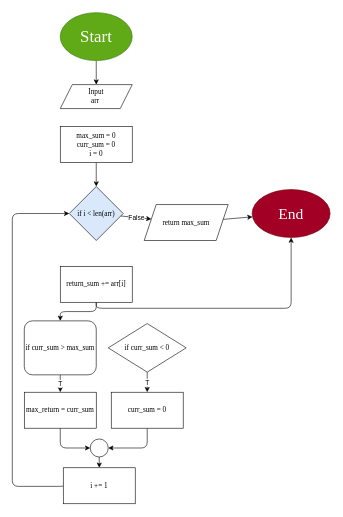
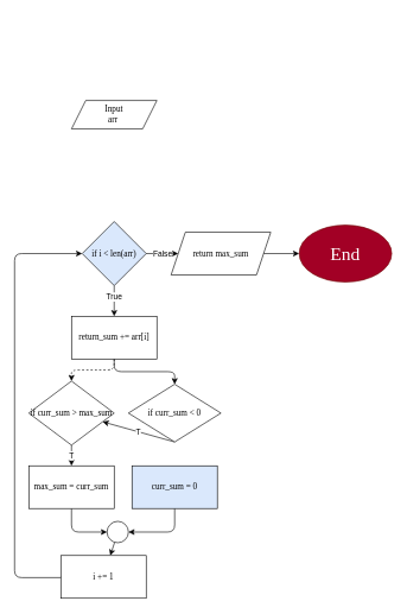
- <mxCell id="3" value="&lt;font style=&quot;font-size: 28px;&quot;&gt;Start&lt;/font&gt;" style="ellipse;whiteSpace=wrap;html=1;fontFamily=Lucida Console;fillColor=#60a917;fontColor=#FFFFFF;strokeColor=#2D7600;" parent="1" vertex="1"><mxGeometry x="100" y="20" width="120" height="80" as="geometry" /></mxCell>
- <mxCell id="2" value="" style="edgeStyle=none;html=1;" parent="1" source="3" target="5" edge="1"><mxGeometry relative="1" as="geometry" /></mxCell>
- <mxCell id="10" value="max_sum = 0&lt;div&gt;curr_sum = 0&lt;/div&gt;&lt;div&gt;i = 0&lt;/div&gt;" style="rounded=0;whiteSpace=wrap;html=1;fontFamily=Lucida Console;" vertex="1" parent="1"><mxGeometry x="100" y="210" width="120" height="60" as="geometry" /></mxCell>
- <mxCell id="4" value="" style="edgeStyle=none;html=1;" edge="1" parent="1" source="10" target="9"><mxGeometry relative="1" as="geometry" /></mxCell>
- <mxCell id="25" value="return max_sum" style="shape=parallelogram;perimeter=parallelogramPerimeter;whiteSpace=wrap;html=1;fixedSize=1;fontFamily=Lucida Console;" vertex="1" parent="1"><mxGeometry x="240" y="340" width="140" height="60" as="geometry" /></mxCell>
+ <mxCell id="25" value="return max_sum" style="shape=parallelogram;perimeter=parallelogramPerimeter;whiteSpace=wrap;html=1;fixedSize=1;fontFamily=Lucida Console;" vertex="1" parent="1"><mxGeometry x="240" y="325" width="140" height="60" as="geometry" /></mxCell>
+ <mxCell id="6" value="" style="edgeStyle=none;html=1;" edge="1" parent="1" source="9" target="13"><mxGeometry relative="1" as="geometry" /></mxCell>
+ <mxCell id="7" value="True" style="edgeLabel;html=1;align=center;verticalAlign=middle;resizable=0;points=[];" vertex="1" connectable="0" parent="6"><mxGeometry x="-0.316" y="-1" relative="1" as="geometry"><mxPoint as="offset" /></mxGeometry></mxCell>
- <mxCell id="12" style="edgeStyle=orthogonalEdgeStyle;html=1;exitX=0.5;exitY=1;exitDx=0;exitDy=0;" edge="1" parent="1" source="13" target="26"><mxGeometry relative="1" as="geometry" /></mxCell>
+ <mxCell id="12" style="edgeStyle=orthogonalEdgeStyle;html=1;exitX=0.5;exitY=1;exitDx=0;exitDy=0;entryX=0.5;entryY=0;entryDx=0;entryDy=0;" edge="1" parent="1" source="13" target="17"><mxGeometry relative="1" as="geometry" /></mxCell>
- <mxCell id="11" style="edgeStyle=orthogonalEdgeStyle;html=1;exitX=0.5;exitY=1;exitDx=0;exitDy=0;entryX=0.5;entryY=0;entryDx=0;entryDy=0;" edge="1" parent="1" source="13" target="28"><mxGeometry relative="1" as="geometry" /></mxCell>
+ <mxCell id="11" style="edgeStyle=orthogonalEdgeStyle;html=1;exitX=0.5;exitY=1;exitDx=0;exitDy=0;entryX=0.5;entryY=0;entryDx=0;entryDy=0;dashed=1;" edge="1" parent="1" source="13" target="28"><mxGeometry relative="1" as="geometry" /></mxCell>
- <mxCell id="28" value="if curr_sum &amp;gt; max_sum" style="whiteSpace=wrap;html=1;fontFamily=Lucida Console;rounded=1;" vertex="1" parent="1"><mxGeometry x="40" y="534" width="120" height="90" as="geometry" /></mxCell>
+ <mxCell id="28" value="if curr_sum &amp;gt; max_sum" style="rhombus;whiteSpace=wrap;html=1;fontFamily=Lucida Console;" vertex="1" parent="1"><mxGeometry x="40" y="534" width="120" height="90" as="geometry" /></mxCell>
- <mxCell id="16" value="T" style="edgeStyle=none;html=1;exitX=0.5;exitY=1;exitDx=0;exitDy=0;entryX=0.5;entryY=0;entryDx=0;entryDy=0;" edge="1" parent="1" source="17" target="19"><mxGeometry relative="1" as="geometry" /></mxCell>
+ <mxCell id="16" value="T" style="edgeStyle=none;html=1;exitX=0.5;exitY=1;exitDx=0;exitDy=0;" edge="1" parent="1" source="17" target="28"><mxGeometry relative="1" as="geometry" /></mxCell>
- <mxCell id="27" value="max_return = curr_sum" style="whiteSpace=wrap;html=1;fontFamily=Lucida Console;" vertex="1" parent="1"><mxGeometry x="40" y="653" width="120" height="60" as="geometry" /></mxCell>
+ <mxCell id="27" value="max_sum = curr_sum" style="whiteSpace=wrap;html=1;fontFamily=Lucida Console;" vertex="1" parent="1"><mxGeometry x="40" y="653" width="120" height="60" as="geometry" /></mxCell>
- <mxCell id="19" value="curr_sum = 0" style="whiteSpace=wrap;html=1;fontFamily=Lucida Console;" vertex="1" parent="1"><mxGeometry x="185" y="653" width="120" height="60" as="geometry" /></mxCell>
+ <mxCell id="19" value="curr_sum = 0" style="whiteSpace=wrap;html=1;fontFamily=Lucida Console;fillColor=#dae8fc;" vertex="1" parent="1"><mxGeometry x="185" y="653" width="120" height="60" as="geometry" /></mxCell>
- <mxCell id="23" value="i += 1" style="whiteSpace=wrap;html=1;fontFamily=Lucida Console;" vertex="1" parent="1"><mxGeometry x="105" y="779" width="120" height="60" as="geometry" /></mxCell>
+ <mxCell id="23" value="i += 1" style="whiteSpace=wrap;html=1;fontFamily=Lucida Console;" vertex="1" parent="1"><mxGeometry x="85" y="779" width="120" height="60" as="geometry" /></mxCell>
